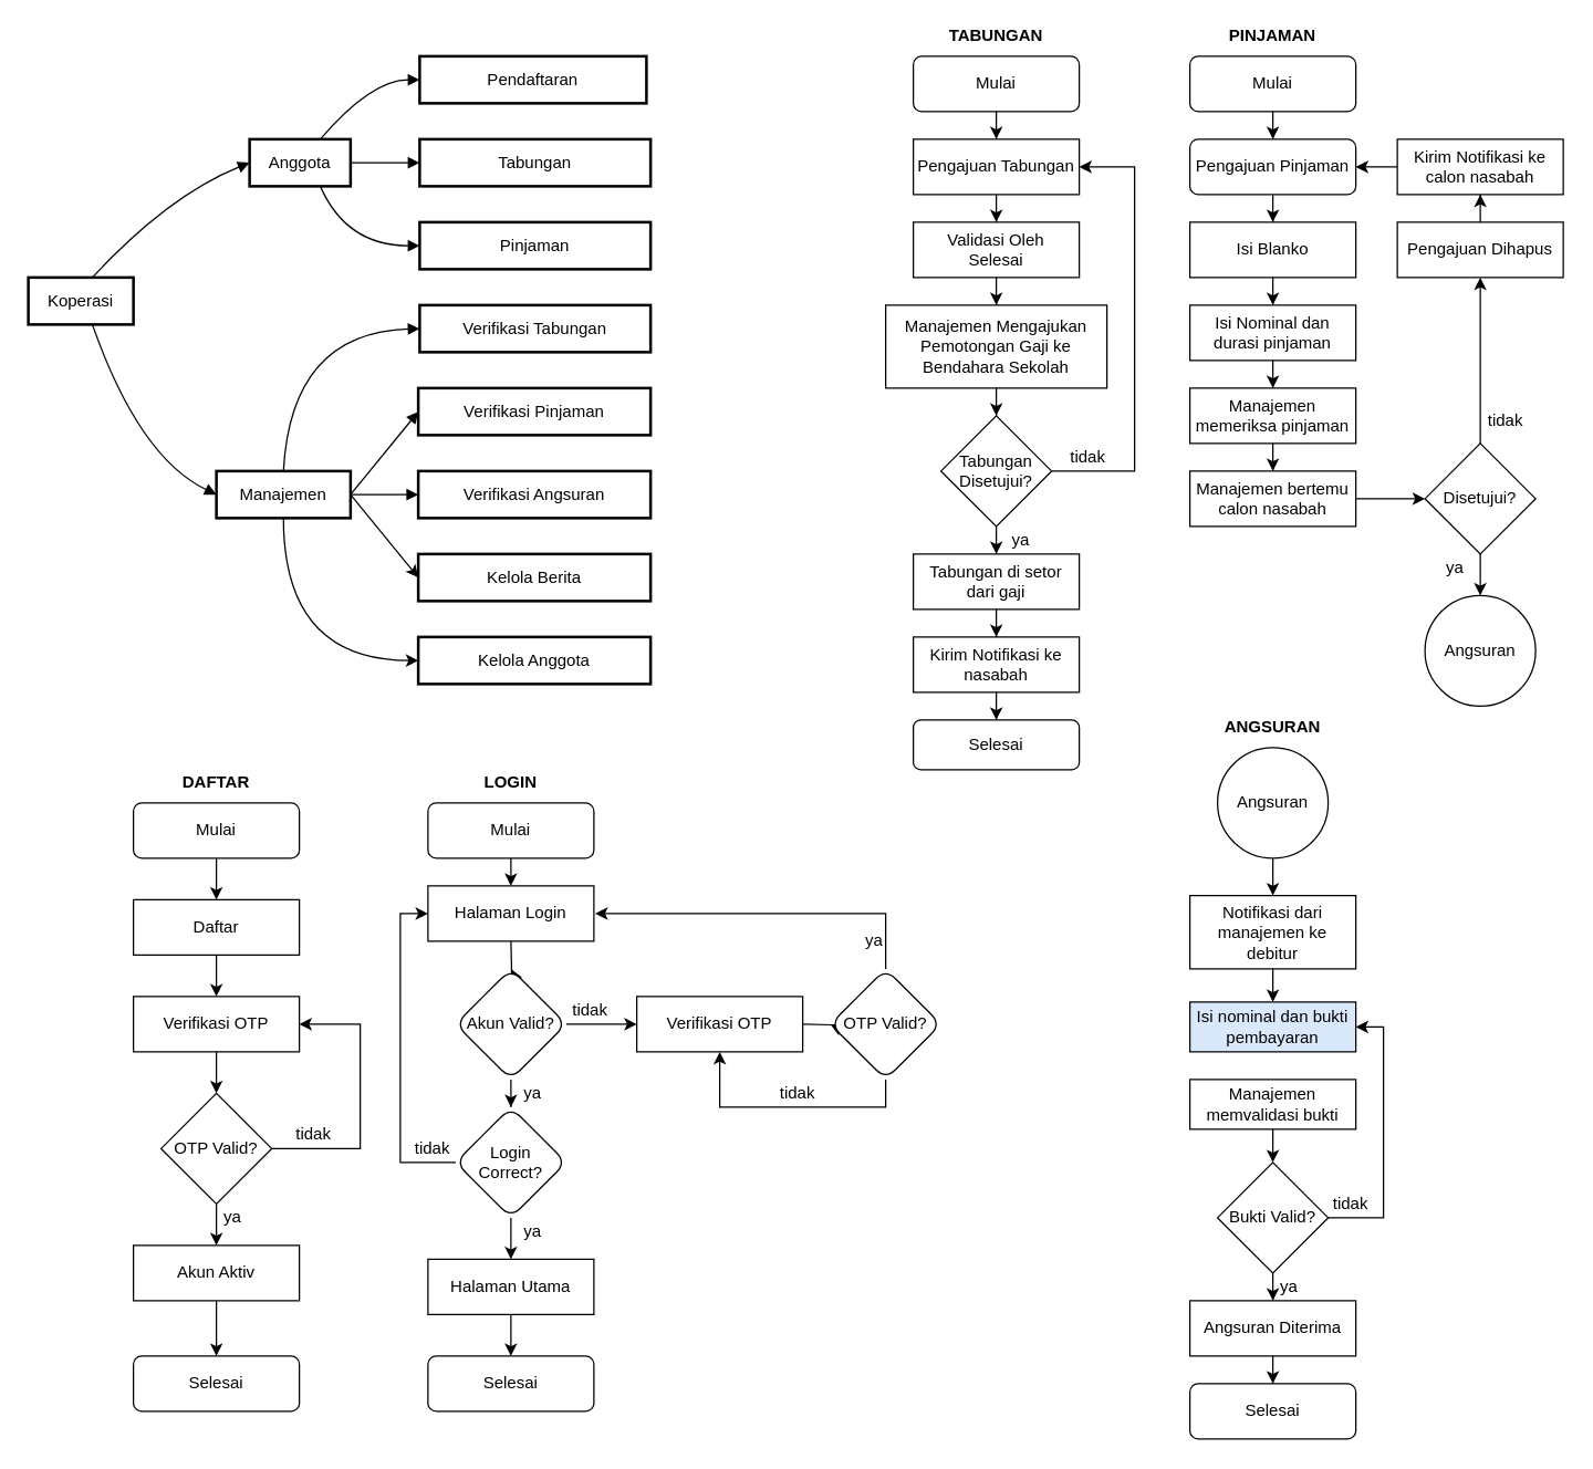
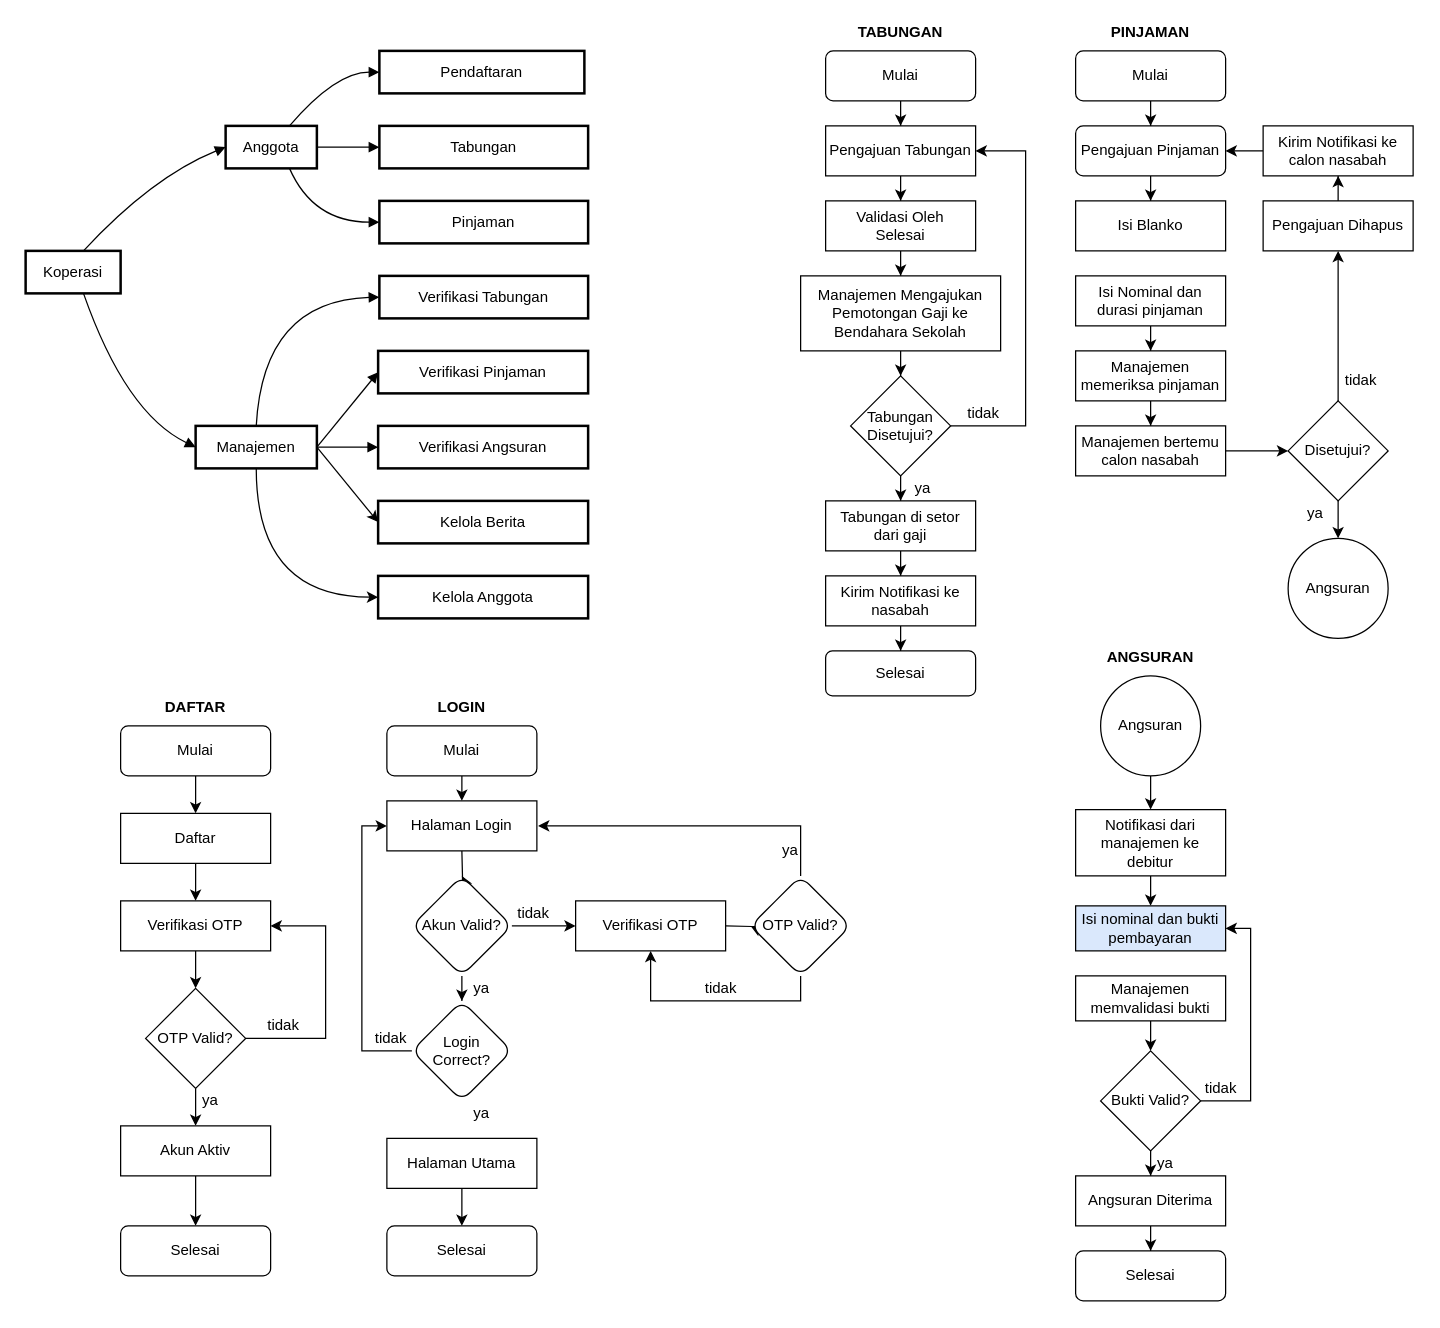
- <mxCell id="84" value="" style="edgeStyle=orthogonalEdgeStyle;rounded=0;orthogonalLoop=1;jettySize=auto;html=1;" parent="1" source="85" target="87" edge="1"><mxGeometry relative="1" as="geometry" /></mxCell>
- <mxCell id="45" value="" style="edgeStyle=orthogonalEdgeStyle;rounded=0;orthogonalLoop=1;jettySize=auto;html=1;" parent="1" source="47" target="59" edge="1"><mxGeometry relative="1" as="geometry" /></mxCell>
